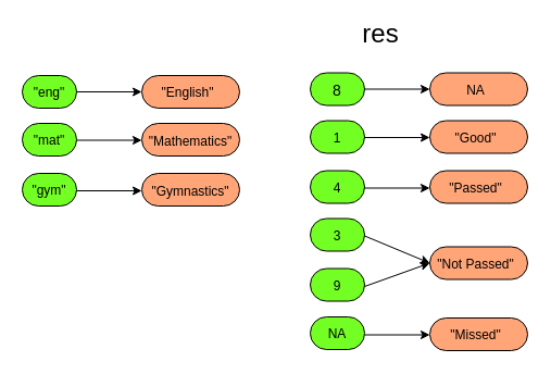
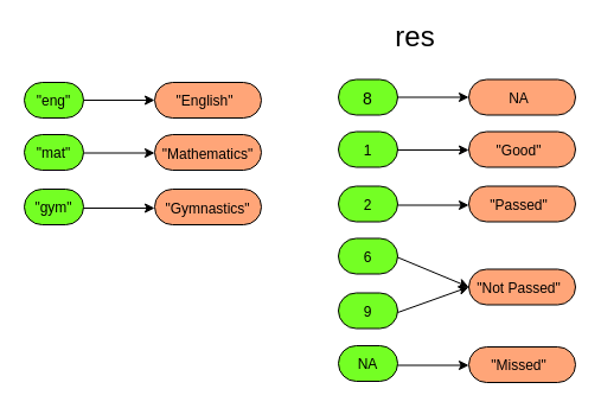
- <mxCell id="7" value="4" style="text;html=1;strokeColor=none;fillColor=none;align=center;verticalAlign=middle;whiteSpace=wrap;rounded=0;" vertex="1" parent="1"><mxGeometry x="290" y="162.5" width="40" height="20" as="geometry" /></mxCell>
+ <mxCell id="7" value="2" style="text;html=1;strokeColor=none;fillColor=none;align=center;verticalAlign=middle;whiteSpace=wrap;rounded=0;" vertex="1" parent="1"><mxGeometry x="290" y="162.5" width="40" height="20" as="geometry" /></mxCell>
- <mxCell id="9" value="3" style="text;html=1;strokeColor=none;fillColor=none;align=center;verticalAlign=middle;whiteSpace=wrap;rounded=0;" vertex="1" parent="1"><mxGeometry x="290" y="206.5" width="40" height="20" as="geometry" /></mxCell>
+ <mxCell id="9" value="6" style="text;html=1;strokeColor=none;fillColor=none;align=center;verticalAlign=middle;whiteSpace=wrap;rounded=0;" vertex="1" parent="1"><mxGeometry x="290" y="206.5" width="40" height="20" as="geometry" /></mxCell>
